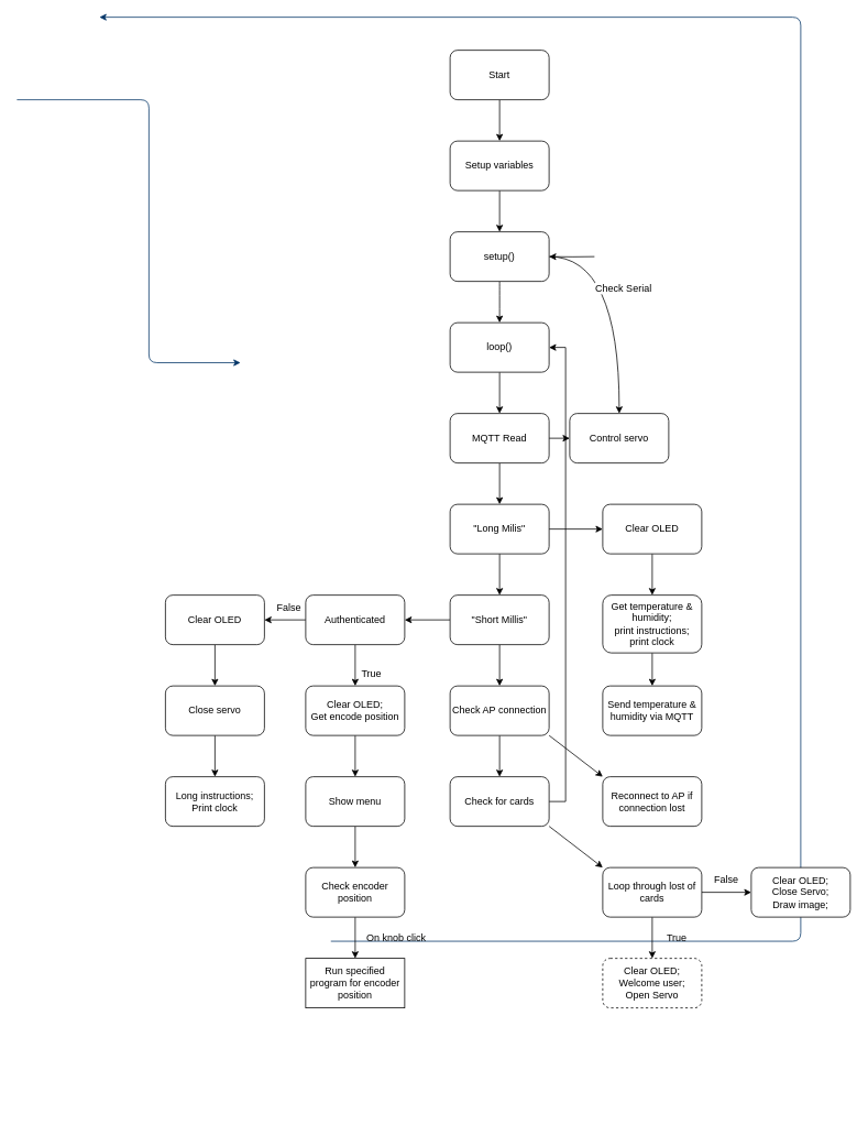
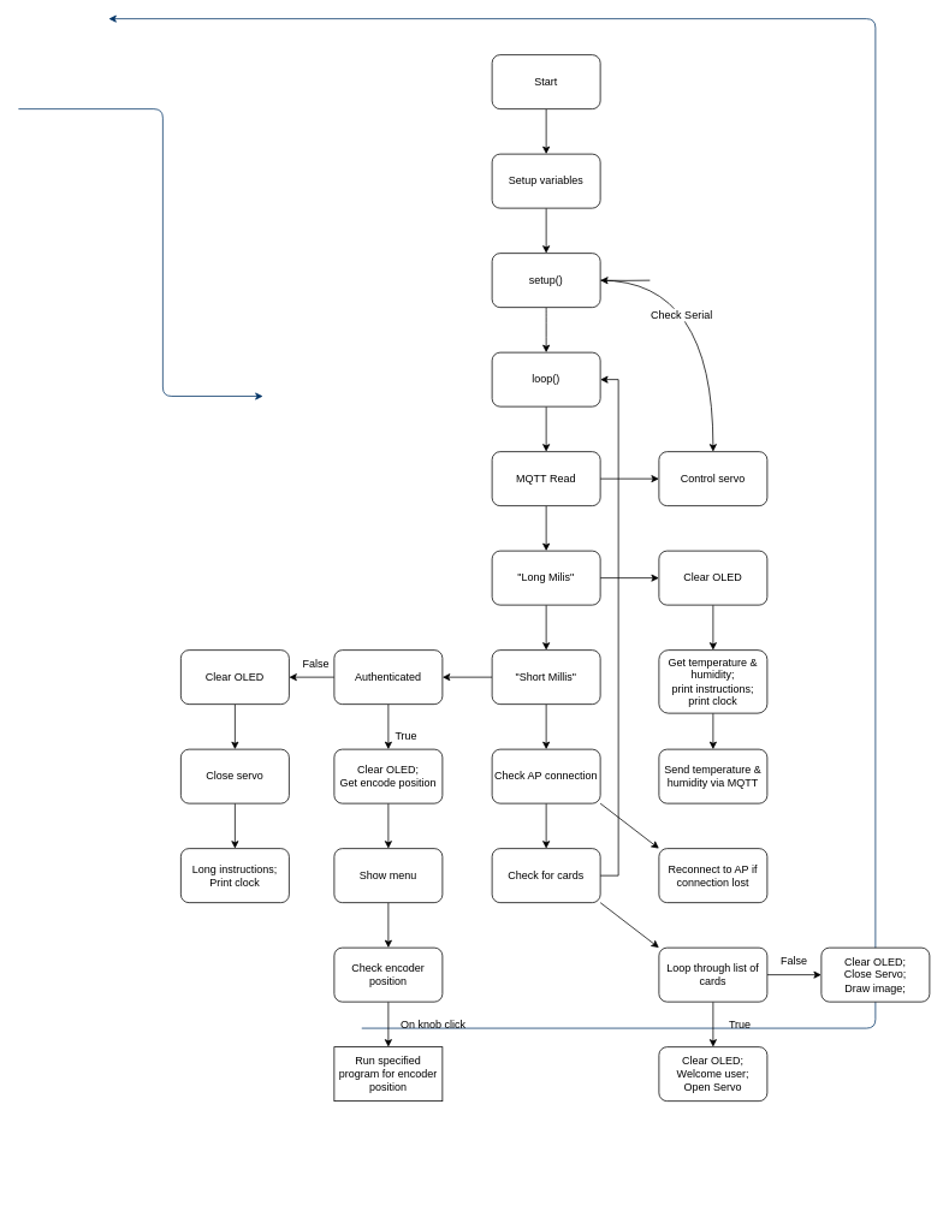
- <mxCell id="18" value="Control servo" style="rounded=1;whiteSpace=wrap;html=1;" vertex="1" parent="1"><mxGeometry x="690" y="500" width="120" height="60" as="geometry" /></mxCell>
+ <mxCell id="18" value="Control servo" style="rounded=1;whiteSpace=wrap;html=1;" vertex="1" parent="1"><mxGeometry x="730" y="500" width="120" height="60" as="geometry" /></mxCell>
- <mxCell id="57" value="Loop through lost of cards" style="whiteSpace=wrap;html=1;rounded=1;" vertex="1" parent="1"><mxGeometry x="730" y="1050" width="120" height="60" as="geometry" /></mxCell>
+ <mxCell id="57" value="Loop through list of cards" style="whiteSpace=wrap;html=1;rounded=1;" vertex="1" parent="1"><mxGeometry x="730" y="1050" width="120" height="60" as="geometry" /></mxCell>
- <mxCell id="59" value="&lt;div&gt;Clear OLED;&lt;/div&gt;&lt;div&gt;Welcome user;&lt;br&gt;&lt;/div&gt;&lt;div&gt;Open Servo&lt;br&gt;&lt;/div&gt;" style="whiteSpace=wrap;html=1;rounded=1;dashed=1;" vertex="1" parent="1"><mxGeometry x="730" y="1160" width="120" height="60" as="geometry" /></mxCell>
+ <mxCell id="59" value="&lt;div&gt;Clear OLED;&lt;/div&gt;&lt;div&gt;Welcome user;&lt;br&gt;&lt;/div&gt;&lt;div&gt;Open Servo&lt;br&gt;&lt;/div&gt;" style="whiteSpace=wrap;html=1;rounded=1;" vertex="1" parent="1"><mxGeometry x="730" y="1160" width="120" height="60" as="geometry" /></mxCell>
